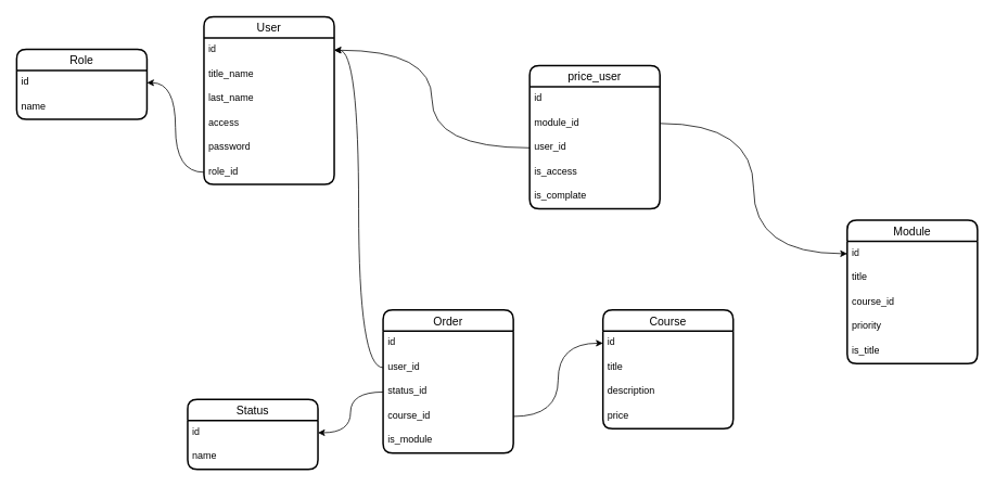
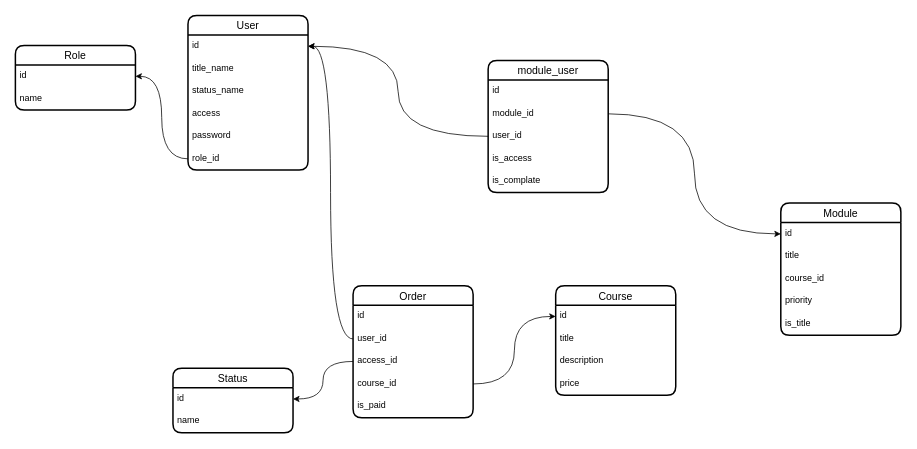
- <mxCell id="36" value="price_user" style="swimlane;fontStyle=0;childLayout=stackLayout;horizontal=1;startSize=26;horizontalStack=0;resizeParent=1;resizeParentMax=0;resizeLast=0;collapsible=1;marginBottom=0;align=center;fontSize=14;strokeWidth=2;rounded=1;shadow=0;glass=0;swimlaneLine=1;" vertex="1" parent="1"><mxGeometry x="650" y="80" width="160" height="176" as="geometry" /></mxCell>
+ <mxCell id="36" value="module_user" style="swimlane;fontStyle=0;childLayout=stackLayout;horizontal=1;startSize=26;horizontalStack=0;resizeParent=1;resizeParentMax=0;resizeLast=0;collapsible=1;marginBottom=0;align=center;fontSize=14;strokeWidth=2;rounded=1;shadow=0;glass=0;swimlaneLine=1;" vertex="1" parent="1"><mxGeometry x="650" y="80" width="160" height="176" as="geometry" /></mxCell>
- <mxCell id="5" value="last_name" style="text;strokeColor=none;fillColor=none;spacingLeft=4;spacingRight=4;overflow=hidden;rotatable=0;points=[[0,0.5],[1,0.5]];portConstraint=eastwest;fontSize=12;whiteSpace=wrap;html=1;" parent="2" vertex="1"><mxGeometry y="86" width="160" height="30" as="geometry" /></mxCell>
+ <mxCell id="5" value="status_name" style="text;strokeColor=none;fillColor=none;spacingLeft=4;spacingRight=4;overflow=hidden;rotatable=0;points=[[0,0.5],[1,0.5]];portConstraint=eastwest;fontSize=12;whiteSpace=wrap;html=1;" parent="2" vertex="1"><mxGeometry y="86" width="160" height="30" as="geometry" /></mxCell>
- <mxCell id="27" value="status_id" style="text;strokeColor=none;fillColor=none;spacingLeft=4;spacingRight=4;overflow=hidden;rotatable=0;points=[[0,0.5],[1,0.5]];portConstraint=eastwest;fontSize=12;whiteSpace=wrap;html=1;" vertex="1" parent="24"><mxGeometry y="86" width="160" height="30" as="geometry" /></mxCell>
+ <mxCell id="27" value="access_id" style="text;strokeColor=none;fillColor=none;spacingLeft=4;spacingRight=4;overflow=hidden;rotatable=0;points=[[0,0.5],[1,0.5]];portConstraint=eastwest;fontSize=12;whiteSpace=wrap;html=1;" vertex="1" parent="24"><mxGeometry y="86" width="160" height="30" as="geometry" /></mxCell>
- <mxCell id="29" value="is_module" style="text;strokeColor=none;fillColor=none;spacingLeft=4;spacingRight=4;overflow=hidden;rotatable=0;points=[[0,0.5],[1,0.5]];portConstraint=eastwest;fontSize=12;whiteSpace=wrap;html=1;" vertex="1" parent="24"><mxGeometry y="146" width="160" height="30" as="geometry" /></mxCell>
+ <mxCell id="29" value="is_paid" style="text;strokeColor=none;fillColor=none;spacingLeft=4;spacingRight=4;overflow=hidden;rotatable=0;points=[[0,0.5],[1,0.5]];portConstraint=eastwest;fontSize=12;whiteSpace=wrap;html=1;" vertex="1" parent="24"><mxGeometry y="146" width="160" height="30" as="geometry" /></mxCell>
